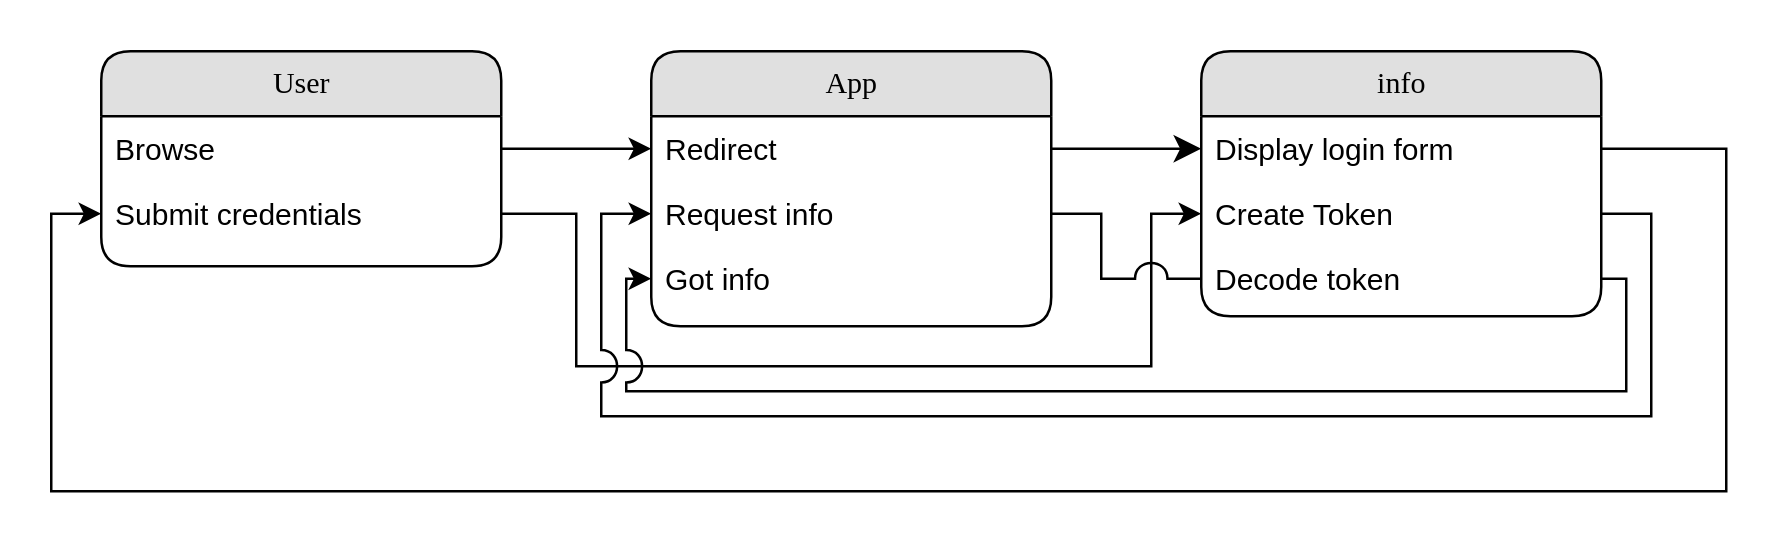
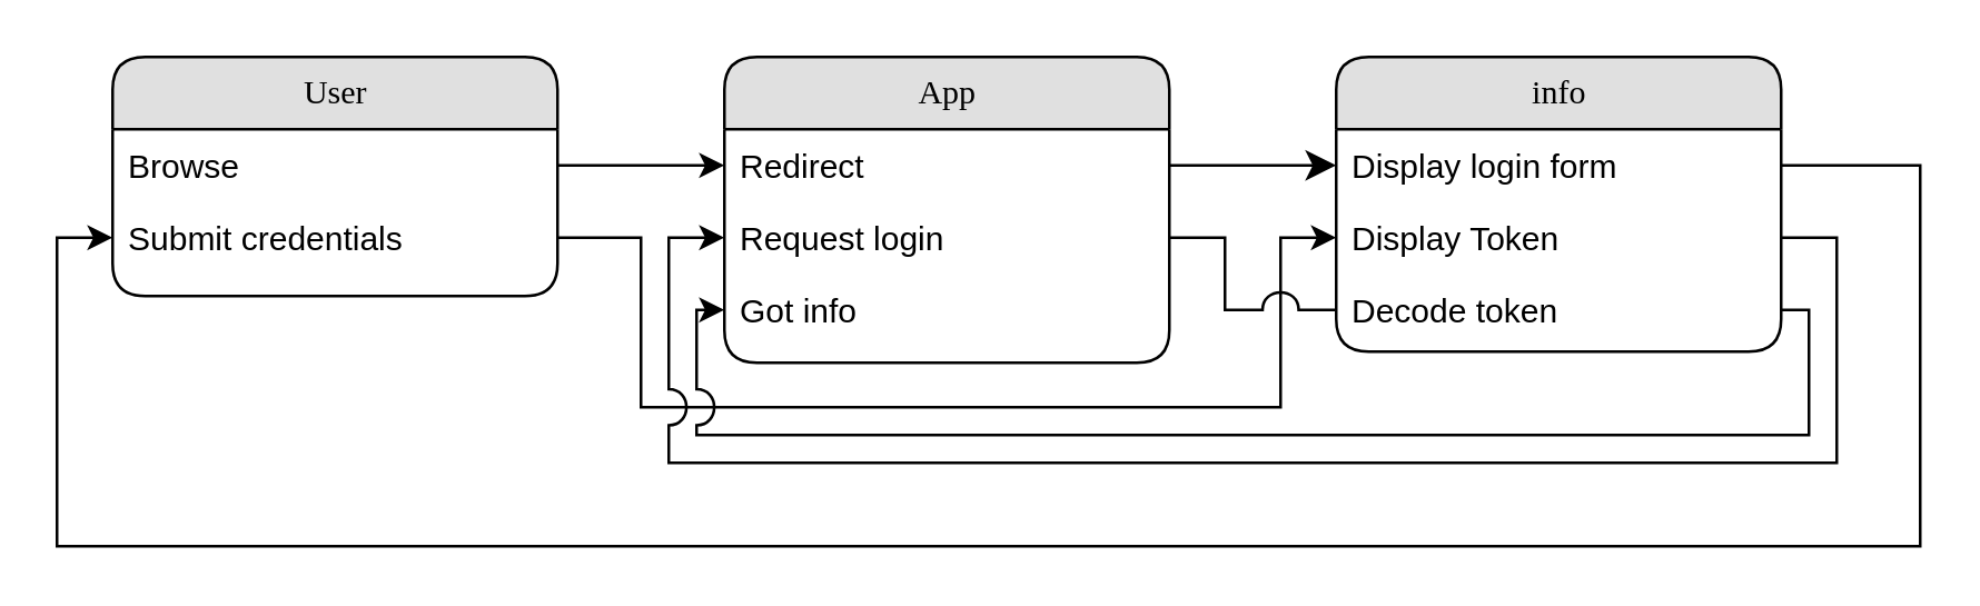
- <mxCell id="4" value="Request info" style="text;html=1;strokeColor=none;fillColor=none;spacingLeft=4;spacingRight=4;whiteSpace=wrap;overflow=hidden;rotatable=0;points=[[0,0.5],[1,0.5]];portConstraint=eastwest;" parent="2" vertex="1"><mxGeometry y="52" width="160" height="26" as="geometry" /></mxCell>
+ <mxCell id="4" value="Request login" style="text;html=1;strokeColor=none;fillColor=none;spacingLeft=4;spacingRight=4;whiteSpace=wrap;overflow=hidden;rotatable=0;points=[[0,0.5],[1,0.5]];portConstraint=eastwest;" parent="2" vertex="1"><mxGeometry y="52" width="160" height="26" as="geometry" /></mxCell>
- <mxCell id="8" value="Create Token" style="text;html=1;strokeColor=none;fillColor=none;spacingLeft=4;spacingRight=4;whiteSpace=wrap;overflow=hidden;rotatable=0;points=[[0,0.5],[1,0.5]];portConstraint=eastwest;" parent="6" vertex="1"><mxGeometry y="52" width="160" height="26" as="geometry" /></mxCell>
+ <mxCell id="8" value="Display Token" style="text;html=1;strokeColor=none;fillColor=none;spacingLeft=4;spacingRight=4;whiteSpace=wrap;overflow=hidden;rotatable=0;points=[[0,0.5],[1,0.5]];portConstraint=eastwest;" parent="6" vertex="1"><mxGeometry y="52" width="160" height="26" as="geometry" /></mxCell>
